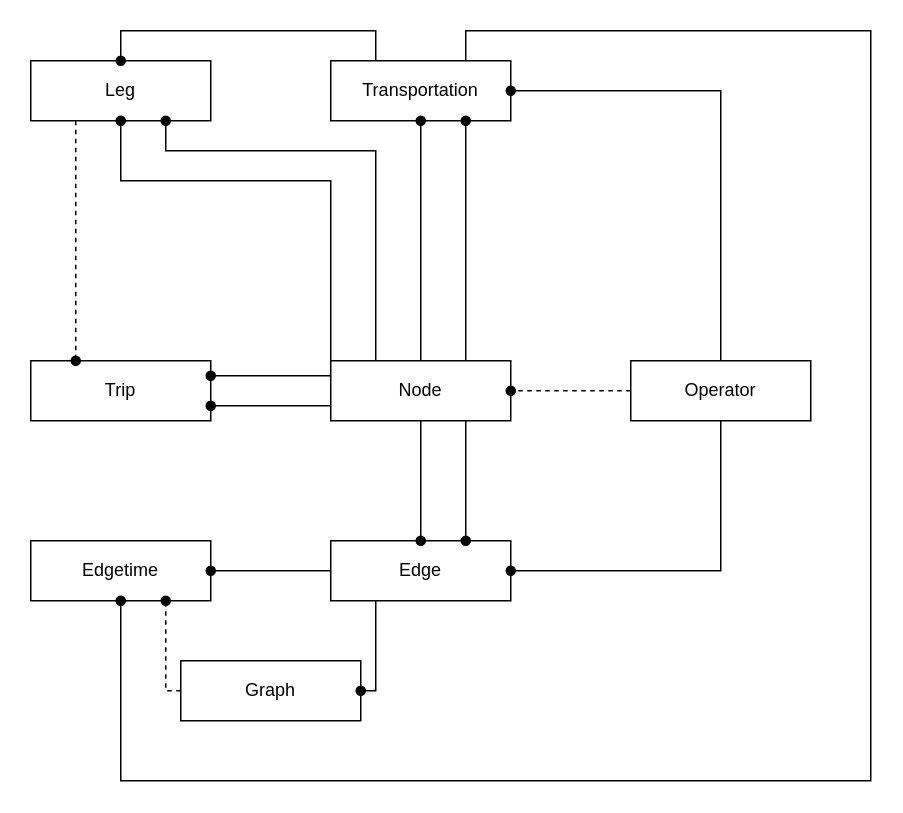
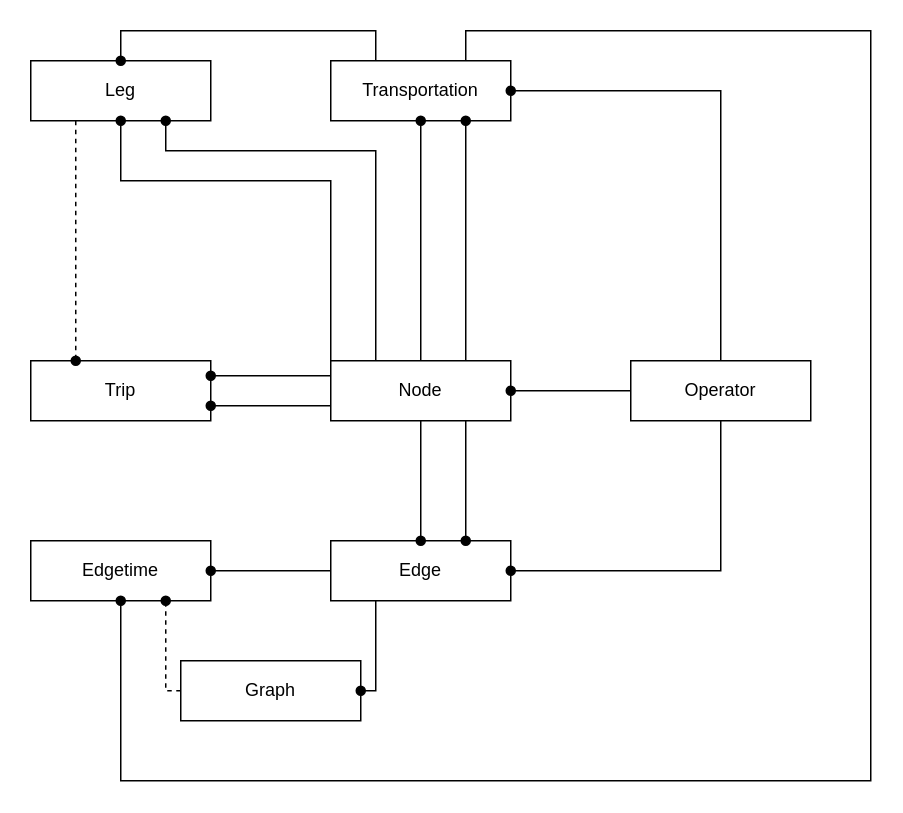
- <mxCell id="13" style="edgeStyle=orthogonalEdgeStyle;rounded=0;orthogonalLoop=1;jettySize=auto;html=1;exitX=0;exitY=0.5;exitDx=0;exitDy=0;entryX=1;entryY=0.5;entryDx=0;entryDy=0;strokeColor=#000000;endArrow=oval;endFill=1;dashed=1;" parent="1" source="14" target="10" edge="1"><mxGeometry relative="1" as="geometry" /></mxCell>
+ <mxCell id="13" style="edgeStyle=orthogonalEdgeStyle;rounded=0;orthogonalLoop=1;jettySize=auto;html=1;exitX=0;exitY=0.5;exitDx=0;exitDy=0;entryX=1;entryY=0.5;entryDx=0;entryDy=0;strokeColor=#000000;endArrow=oval;endFill=1;" parent="1" source="14" target="10" edge="1"><mxGeometry relative="1" as="geometry" /></mxCell>
